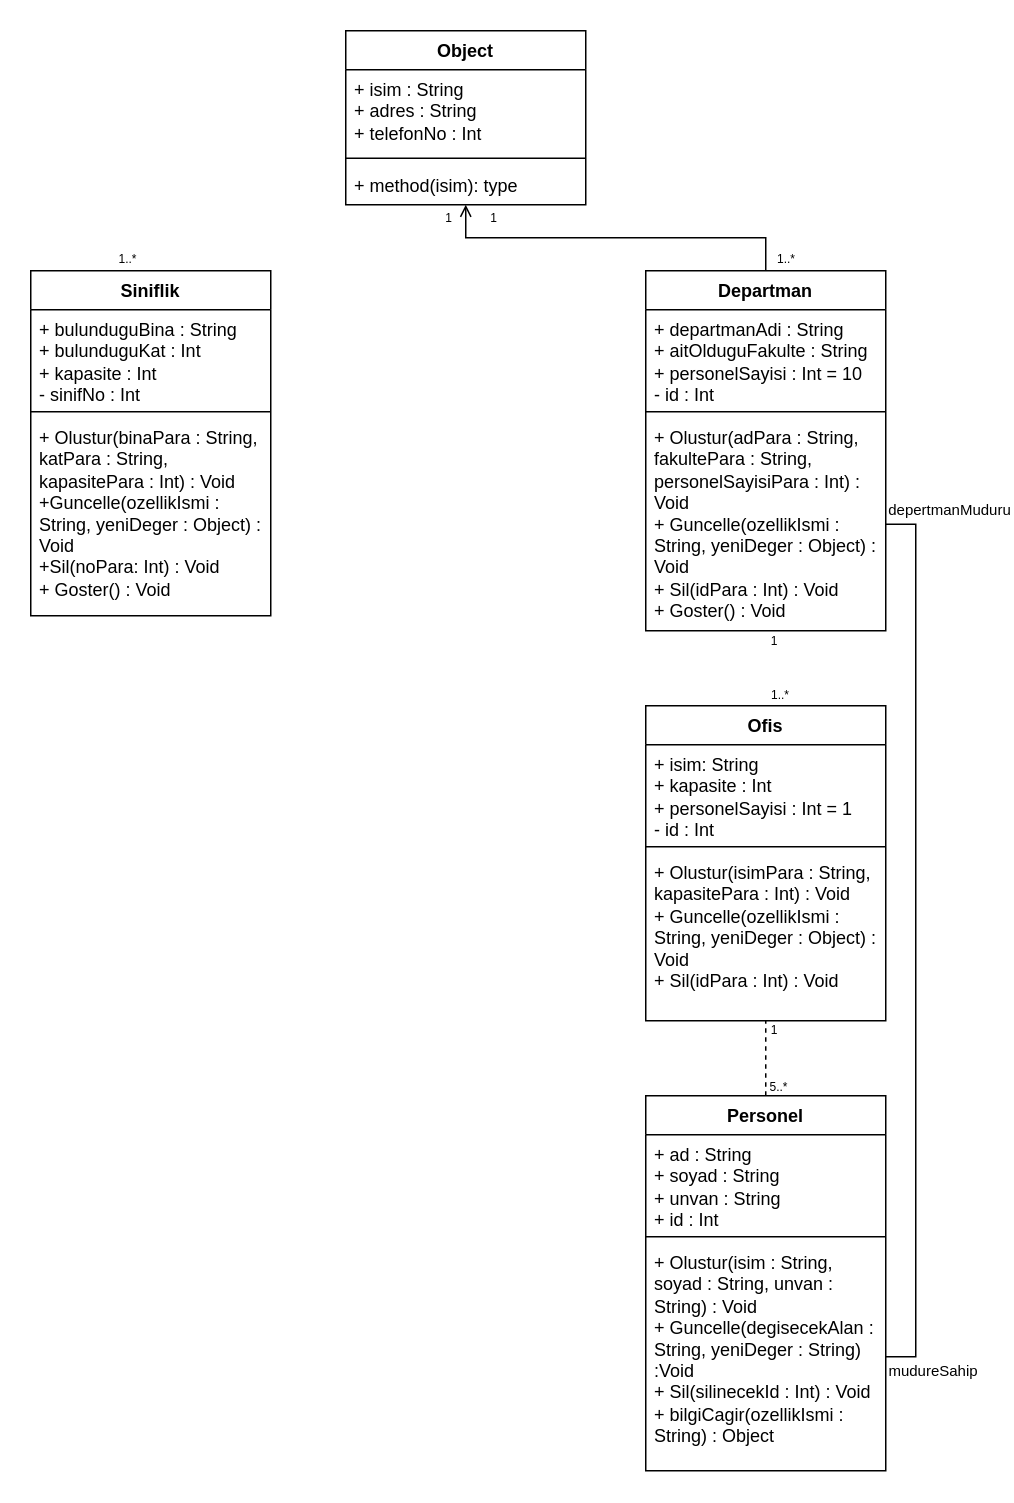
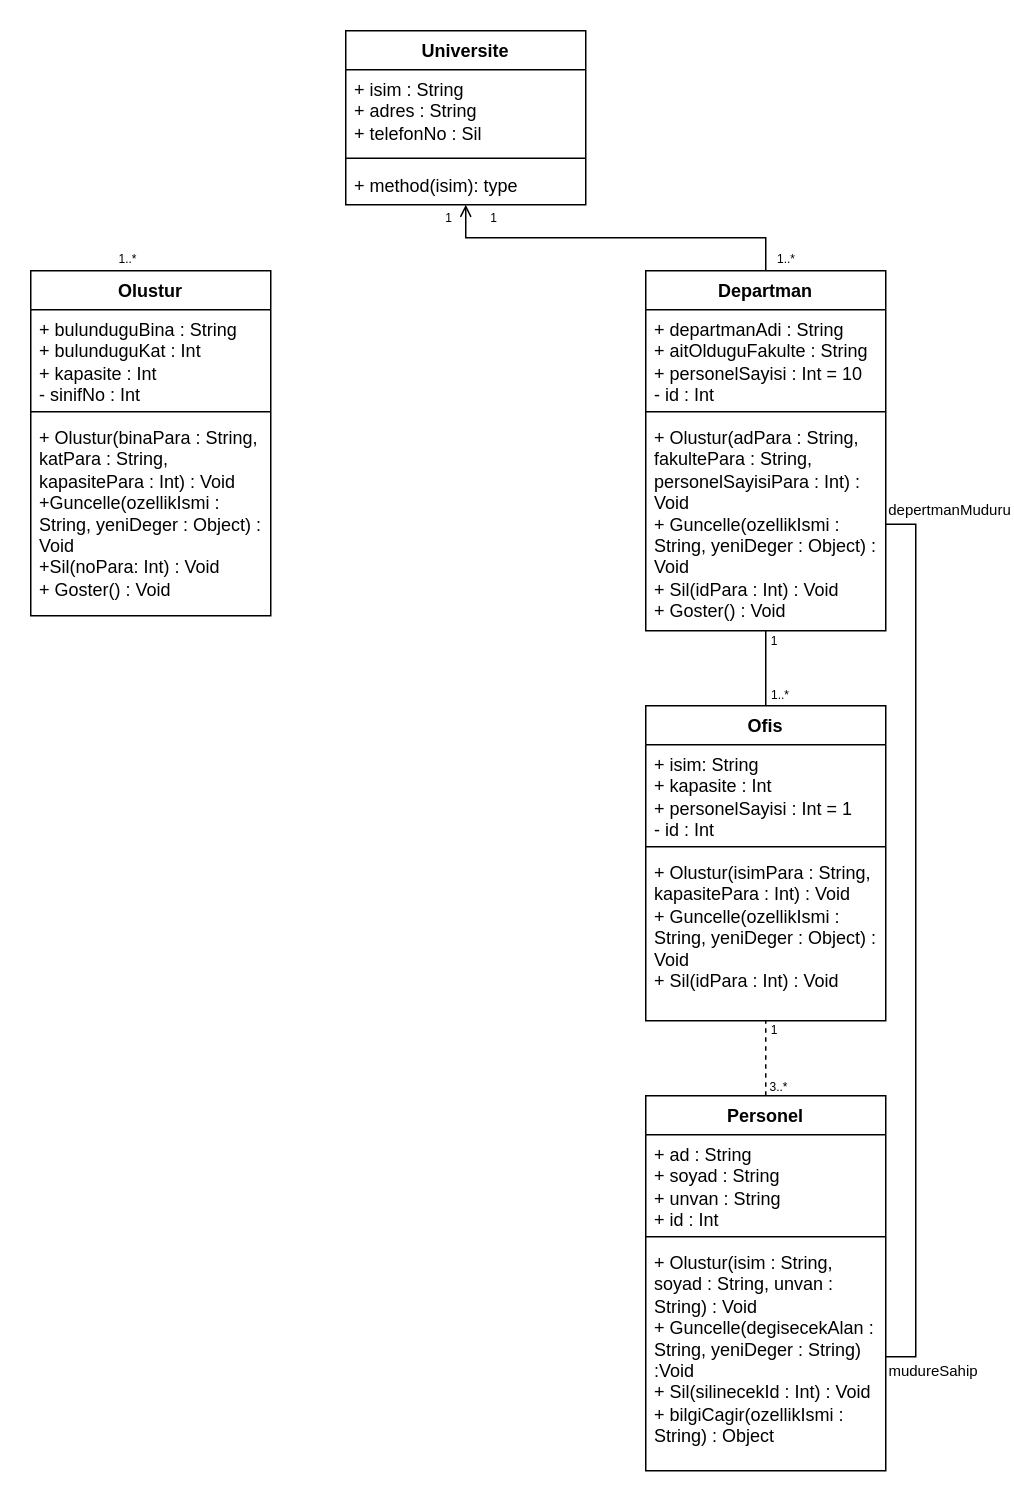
- <mxCell id="2" value="Object" style="swimlane;fontStyle=1;align=center;verticalAlign=top;childLayout=stackLayout;horizontal=1;startSize=26;horizontalStack=0;resizeParent=1;resizeParentMax=0;resizeLast=0;collapsible=1;marginBottom=0;whiteSpace=wrap;html=1;" parent="1" vertex="1"><mxGeometry x="230" y="20" width="160" height="116" as="geometry" /></mxCell>
+ <mxCell id="2" value="Universite" style="swimlane;fontStyle=1;align=center;verticalAlign=top;childLayout=stackLayout;horizontal=1;startSize=26;horizontalStack=0;resizeParent=1;resizeParentMax=0;resizeLast=0;collapsible=1;marginBottom=0;whiteSpace=wrap;html=1;" parent="1" vertex="1"><mxGeometry x="230" y="20" width="160" height="116" as="geometry" /></mxCell>
- <mxCell id="3" value="+ isim : String&lt;br&gt;+ adres : String&lt;br&gt;+ telefonNo : Int" style="text;strokeColor=none;fillColor=none;align=left;verticalAlign=top;spacingLeft=4;spacingRight=4;overflow=hidden;rotatable=0;points=[[0,0.5],[1,0.5]];portConstraint=eastwest;whiteSpace=wrap;html=1;" parent="2" vertex="1"><mxGeometry y="26" width="160" height="54" as="geometry" /></mxCell>
+ <mxCell id="3" value="+ isim : String&lt;br&gt;+ adres : String&lt;br&gt;+ telefonNo : Sil" style="text;strokeColor=none;fillColor=none;align=left;verticalAlign=top;spacingLeft=4;spacingRight=4;overflow=hidden;rotatable=0;points=[[0,0.5],[1,0.5]];portConstraint=eastwest;whiteSpace=wrap;html=1;" parent="2" vertex="1"><mxGeometry y="26" width="160" height="54" as="geometry" /></mxCell>
- <mxCell id="6" value="Siniflik" style="swimlane;fontStyle=1;align=center;verticalAlign=top;childLayout=stackLayout;horizontal=1;startSize=26;horizontalStack=0;resizeParent=1;resizeParentMax=0;resizeLast=0;collapsible=1;marginBottom=0;whiteSpace=wrap;html=1;" parent="1" vertex="1"><mxGeometry x="20" y="180" width="160" height="230" as="geometry" /></mxCell>
+ <mxCell id="6" value="Olustur" style="swimlane;fontStyle=1;align=center;verticalAlign=top;childLayout=stackLayout;horizontal=1;startSize=26;horizontalStack=0;resizeParent=1;resizeParentMax=0;resizeLast=0;collapsible=1;marginBottom=0;whiteSpace=wrap;html=1;" parent="1" vertex="1"><mxGeometry x="20" y="180" width="160" height="230" as="geometry" /></mxCell>
+ <mxCell id="10" style="edgeStyle=orthogonalEdgeStyle;rounded=0;orthogonalLoop=1;jettySize=auto;html=1;exitX=0.5;exitY=0;exitDx=0;exitDy=0;endArrow=none;endFill=0;verticalAlign=middle;horizontal=1;" parent="1" source="11" target="16" edge="1"><mxGeometry relative="1" as="geometry" /></mxCell>
- <mxCell id="31" value="5..*" style="text;html=1;strokeColor=none;fillColor=none;align=center;verticalAlign=middle;whiteSpace=wrap;rounded=0;fontSize=8;" parent="1" vertex="1"><mxGeometry x="504" y="719" width="30" height="10" as="geometry" /></mxCell>
+ <mxCell id="31" value="3..*" style="text;html=1;strokeColor=none;fillColor=none;align=center;verticalAlign=middle;whiteSpace=wrap;rounded=0;fontSize=8;" parent="1" vertex="1"><mxGeometry x="504" y="719" width="30" height="10" as="geometry" /></mxCell>
